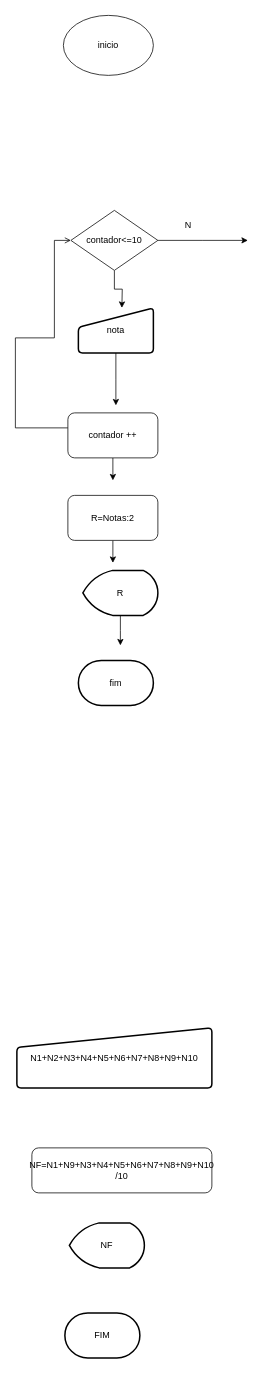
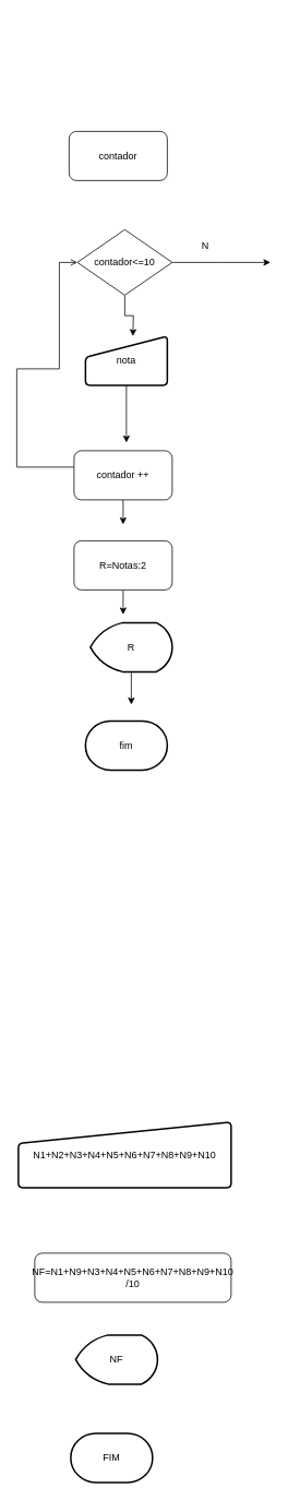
- <mxCell id="2" value="inicio" style="ellipse;whiteSpace=wrap;html=1;" parent="1" vertex="1"><mxGeometry x="84" y="20" width="120" height="80" as="geometry" /></mxCell>
+ <mxCell id="7" value="contador" style="rounded=1;whiteSpace=wrap;html=1;" vertex="1" parent="1"><mxGeometry x="84" y="160" width="120" height="60" as="geometry" /></mxCell>
